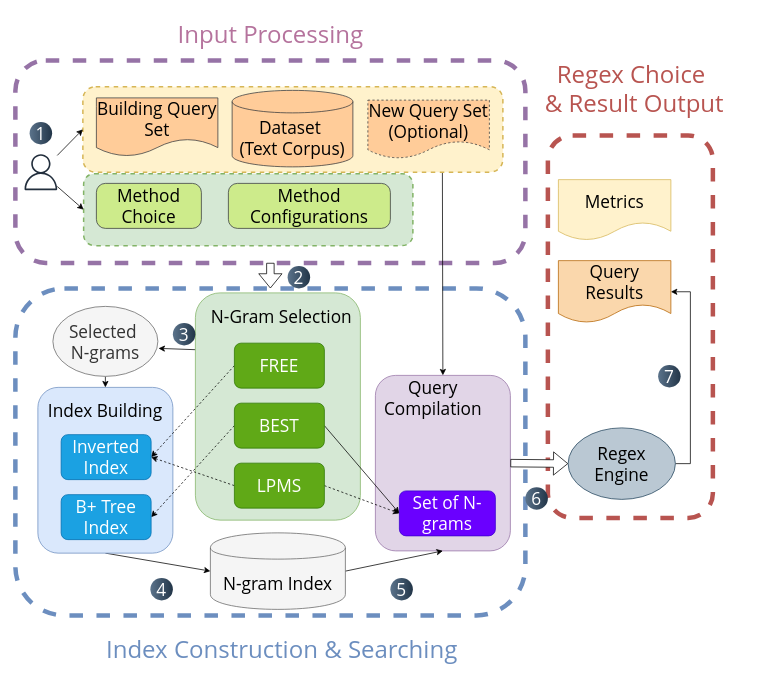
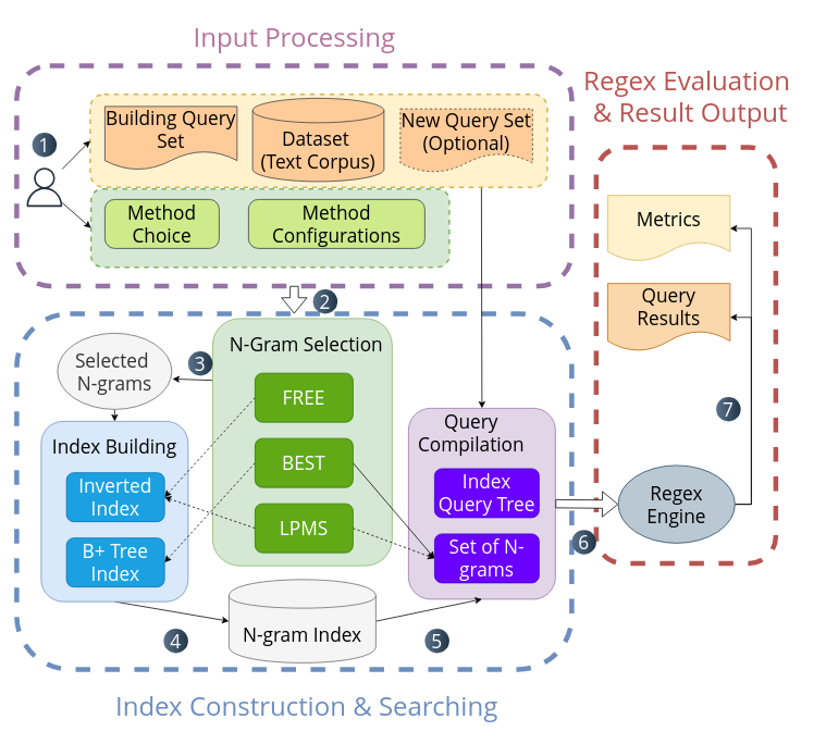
- <mxCell id="57" value="&lt;font style=&quot;color: light-dark(rgb(184, 84, 80), rgb(237, 237, 237));&quot;&gt;&lt;span&gt;Regex Choice&amp;nbsp;&lt;/span&gt;&lt;/font&gt;&lt;div&gt;&lt;font style=&quot;color: light-dark(rgb(184, 84, 80), rgb(237, 237, 237));&quot;&gt;&lt;span&gt;&amp;amp; Result Output&lt;/span&gt;&lt;/font&gt;&lt;/div&gt;" style="text;html=1;align=center;verticalAlign=middle;resizable=0;points=[];autosize=1;strokeColor=none;fillColor=none;fontStyle=0;fontFamily=open sans;fontSize=32;" parent="1" vertex="1"><mxGeometry x="700" y="72" width="290" height="90" as="geometry" /></mxCell>
+ <mxCell id="57" value="&lt;font style=&quot;color: light-dark(rgb(184, 84, 80), rgb(237, 237, 237));&quot;&gt;&lt;span&gt;Regex Evaluation&amp;nbsp;&lt;/span&gt;&lt;/font&gt;&lt;div&gt;&lt;font style=&quot;color: light-dark(rgb(184, 84, 80), rgb(237, 237, 237));&quot;&gt;&lt;span&gt;&amp;amp; Result Output&lt;/span&gt;&lt;/font&gt;&lt;/div&gt;" style="text;html=1;align=center;verticalAlign=middle;resizable=0;points=[];autosize=1;strokeColor=none;fillColor=none;fontStyle=0;fontFamily=open sans;fontSize=32;" parent="1" vertex="1"><mxGeometry x="700" y="72" width="290" height="90" as="geometry" /></mxCell>
+ <mxCell id="42" style="edgeStyle=orthogonalEdgeStyle;rounded=0;orthogonalLoop=1;jettySize=auto;html=1;exitX=1;exitY=0.5;exitDx=0;exitDy=0;entryX=1;entryY=0.5;entryDx=0;entryDy=0;fontSize=23;fontStyle=0;fontFamily=open sans;" parent="1" source="44" target="45" edge="1"><mxGeometry relative="1" as="geometry" /></mxCell>
+ <mxCell id="27" value="Index Query Tree" style="rounded=1;whiteSpace=wrap;html=1;fillColor=#6a00ff;strokeColor=#3700CC;fontSize=23;fontColor=#ffffff;fontStyle=0;fontFamily=open sans;" parent="1" vertex="1"><mxGeometry x="532" y="574" width="128" height="60" as="geometry" /></mxCell>
